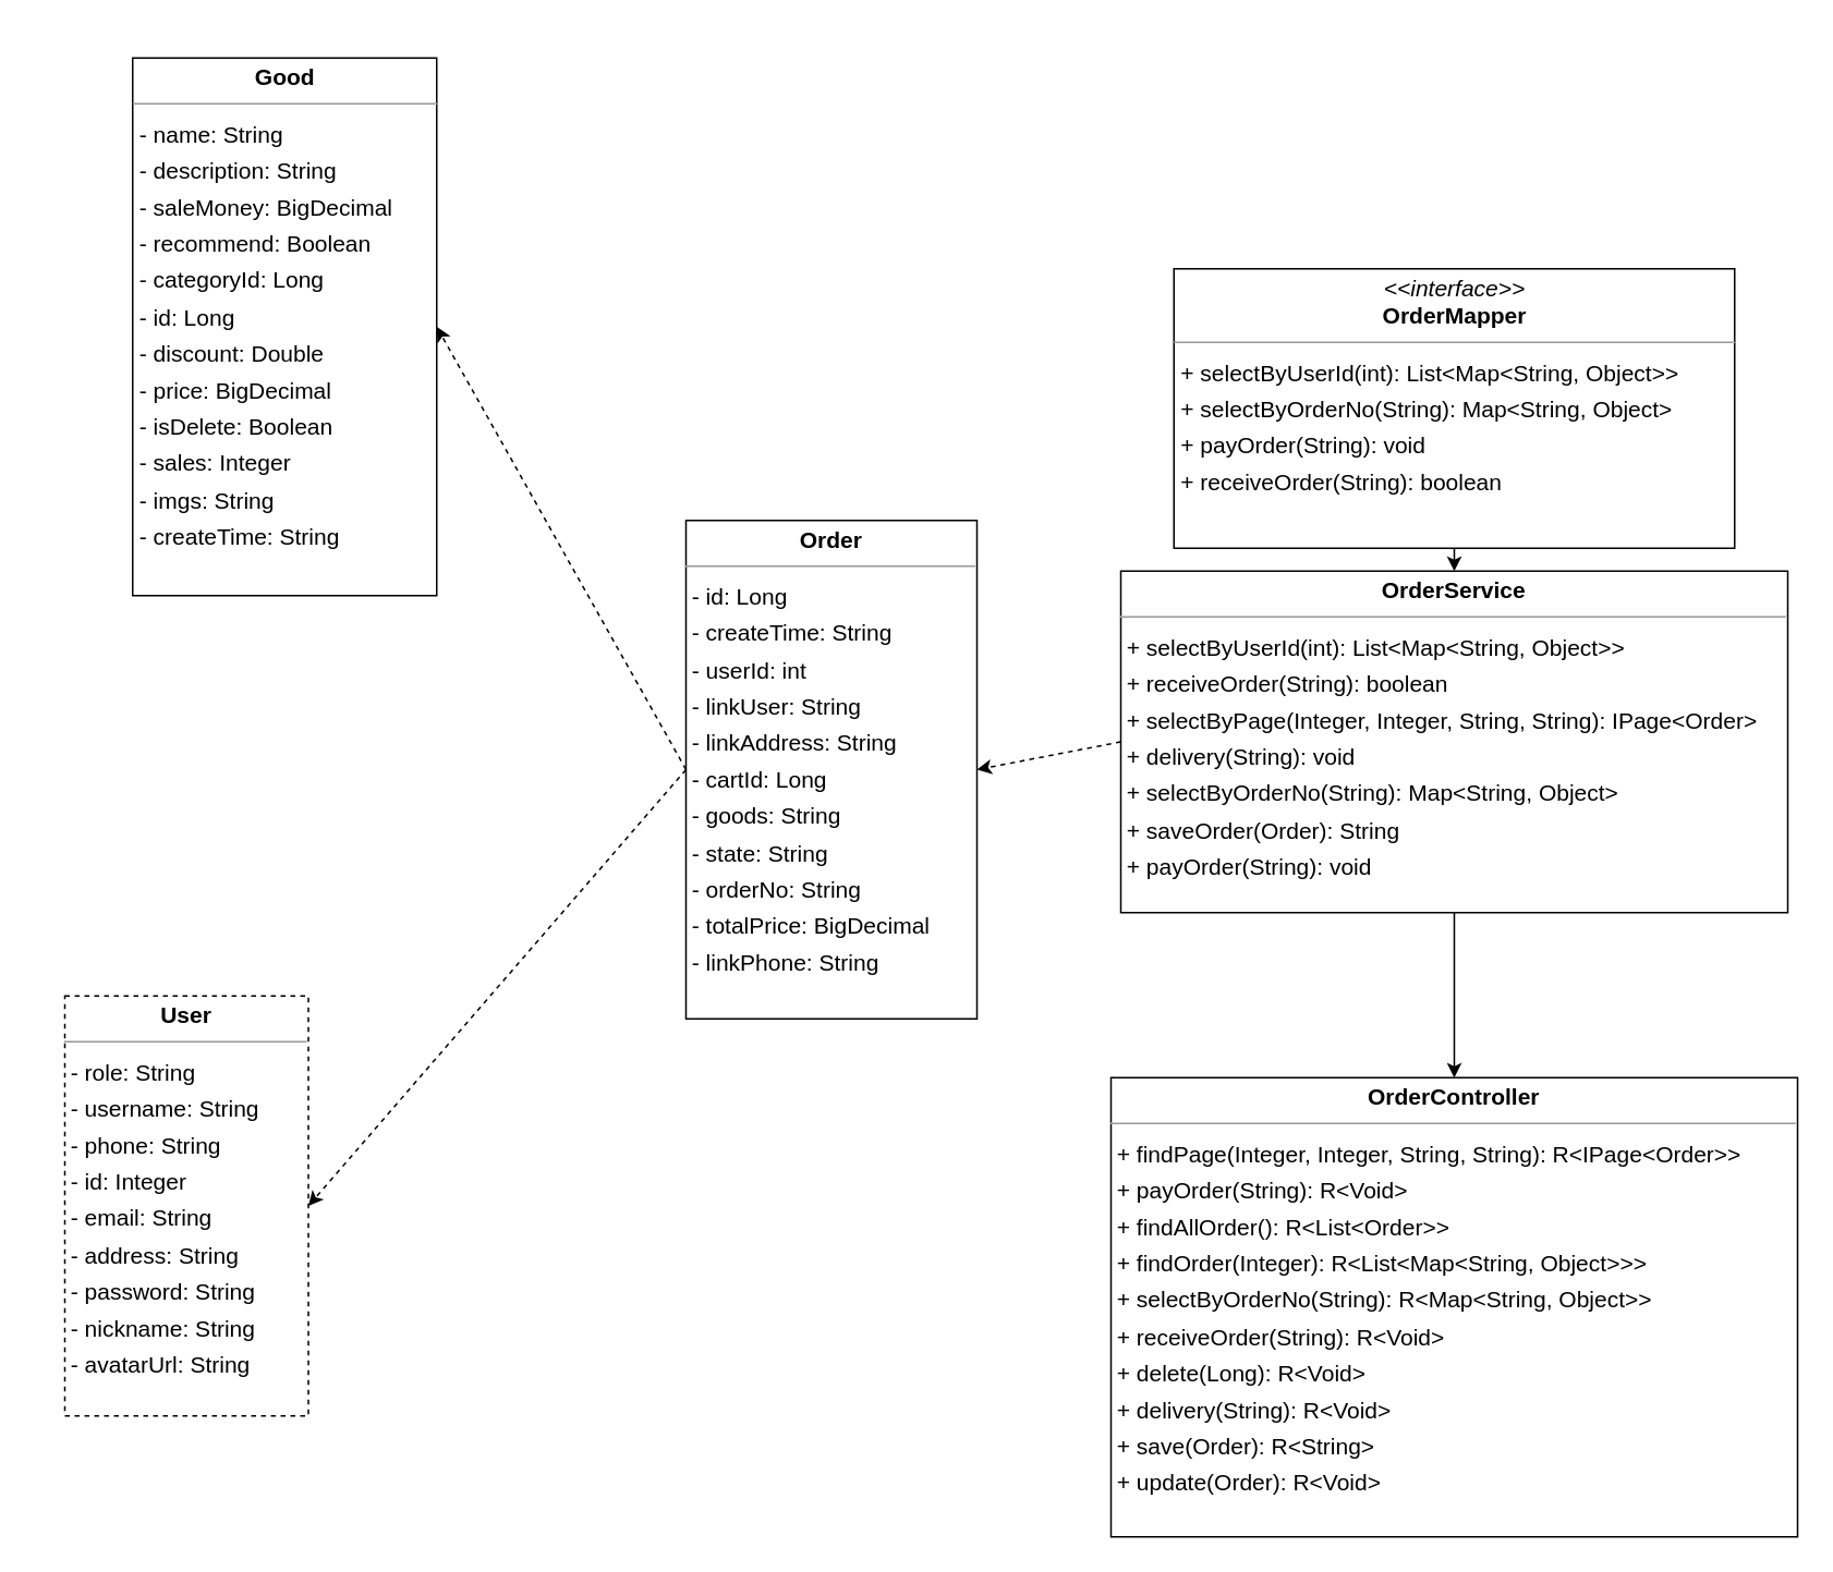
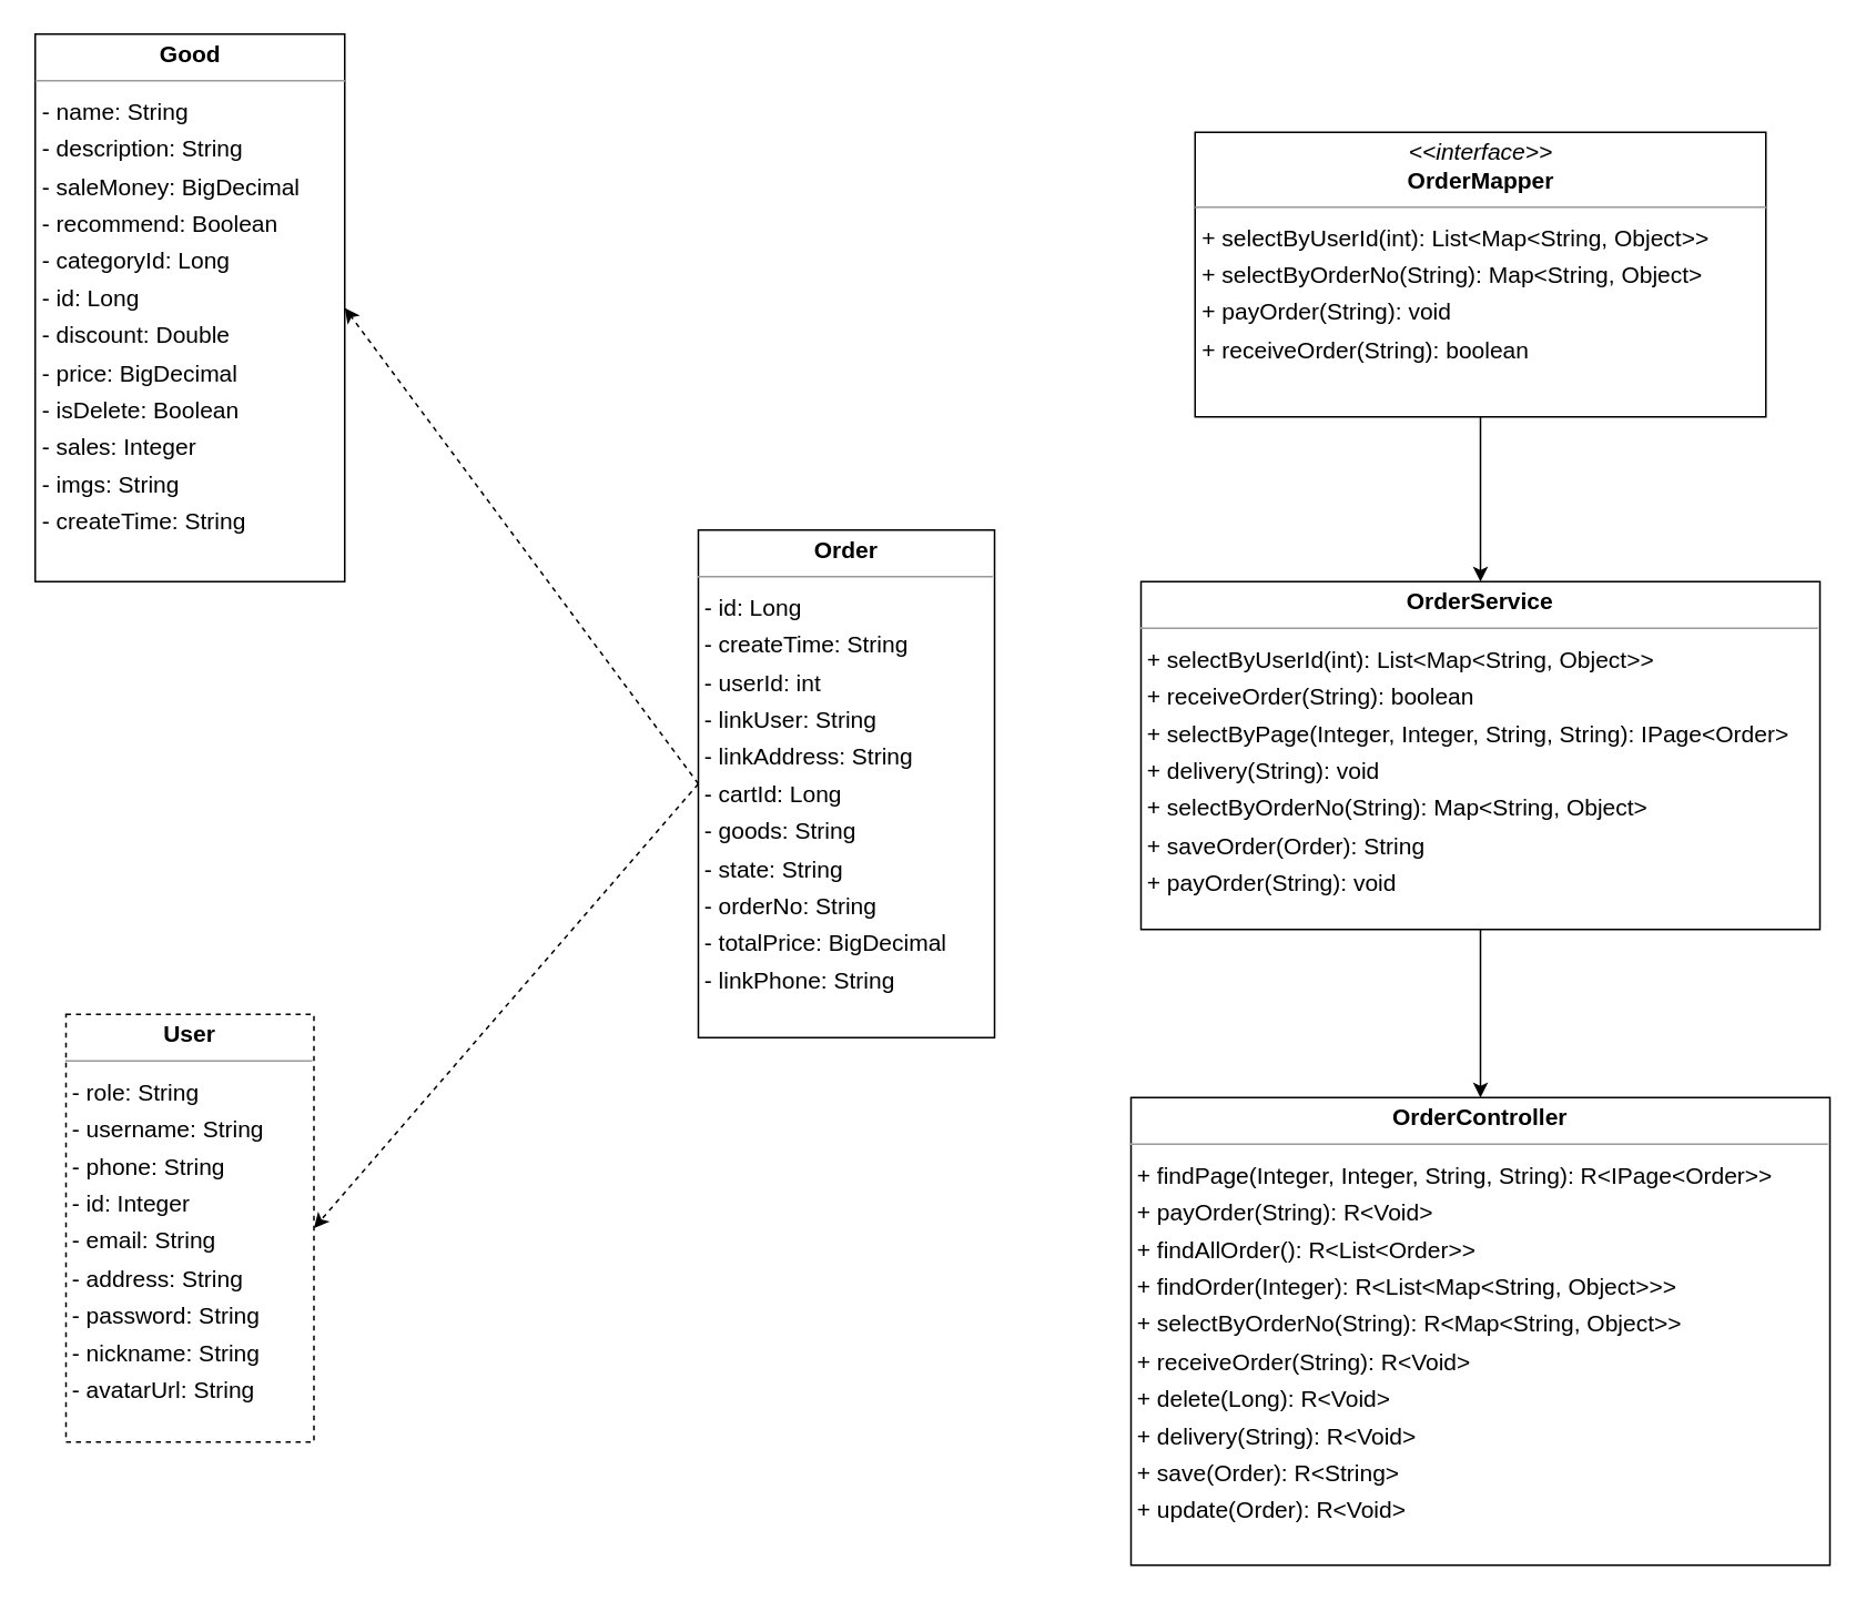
- <mxCell id="12" value="&lt;p style=&quot;margin:0px;margin-top:4px;text-align:center;&quot;&gt;&lt;b&gt;Good&lt;/b&gt;&lt;/p&gt;&lt;hr size=&quot;1&quot;/&gt;&lt;p style=&quot;margin:0 0 0 4px;line-height:1.6;&quot;&gt;- name: String&lt;br/&gt;- description: String&lt;br/&gt;- saleMoney: BigDecimal&lt;br/&gt;- recommend: Boolean&lt;br/&gt;- categoryId: Long&lt;br/&gt;- id: Long&lt;br/&gt;- discount: Double&lt;br/&gt;- price: BigDecimal&lt;br/&gt;- isDelete: Boolean&lt;br/&gt;- sales: Integer&lt;br/&gt;- imgs: String&lt;br/&gt;- createTime: String&lt;/p&gt;" style="verticalAlign=top;align=left;overflow=fill;fontSize=14;fontFamily=Helvetica;html=1;rounded=0;shadow=0;comic=0;labelBackgroundColor=none;strokeWidth=1;" vertex="1" parent="1"><mxGeometry x="80.5" y="35" width="186" height="329" as="geometry" /></mxCell>
+ <mxCell id="12" value="&lt;p style=&quot;margin:0px;margin-top:4px;text-align:center;&quot;&gt;&lt;b&gt;Good&lt;/b&gt;&lt;/p&gt;&lt;hr size=&quot;1&quot;/&gt;&lt;p style=&quot;margin:0 0 0 4px;line-height:1.6;&quot;&gt;- name: String&lt;br/&gt;- description: String&lt;br/&gt;- saleMoney: BigDecimal&lt;br/&gt;- recommend: Boolean&lt;br/&gt;- categoryId: Long&lt;br/&gt;- id: Long&lt;br/&gt;- discount: Double&lt;br/&gt;- price: BigDecimal&lt;br/&gt;- isDelete: Boolean&lt;br/&gt;- sales: Integer&lt;br/&gt;- imgs: String&lt;br/&gt;- createTime: String&lt;/p&gt;" style="verticalAlign=top;align=left;overflow=fill;fontSize=14;fontFamily=Helvetica;html=1;rounded=0;shadow=0;comic=0;labelBackgroundColor=none;strokeWidth=1;" vertex="1" parent="1"><mxGeometry x="20.5" y="20" width="186" height="329" as="geometry" /></mxCell>
- <mxCell id="3" value="&lt;p style=&quot;margin:0px;margin-top:4px;text-align:center;&quot;&gt;&lt;i&gt;&amp;lt;&amp;lt;interface&amp;gt;&amp;gt;&lt;/i&gt;&lt;br/&gt;&lt;b&gt;OrderMapper&lt;/b&gt;&lt;/p&gt;&lt;hr size=&quot;1&quot;/&gt;&lt;p style=&quot;margin:0 0 0 4px;line-height:1.6;&quot;&gt;+ selectByUserId(int): List&amp;lt;Map&amp;lt;String, Object&amp;gt;&amp;gt;&lt;br/&gt;+ selectByOrderNo(String): Map&amp;lt;String, Object&amp;gt;&lt;br/&gt;+ payOrder(String): void&lt;br/&gt;+ receiveOrder(String): boolean&lt;/p&gt;" style="verticalAlign=top;align=left;overflow=fill;fontSize=14;fontFamily=Helvetica;html=1;rounded=0;shadow=0;comic=0;labelBackgroundColor=none;strokeWidth=1;" parent="1" vertex="1"><mxGeometry x="717.5" y="164" width="343" height="171" as="geometry" /></mxCell>
+ <mxCell id="3" value="&lt;p style=&quot;margin:0px;margin-top:4px;text-align:center;&quot;&gt;&lt;i&gt;&amp;lt;&amp;lt;interface&amp;gt;&amp;gt;&lt;/i&gt;&lt;br/&gt;&lt;b&gt;OrderMapper&lt;/b&gt;&lt;/p&gt;&lt;hr size=&quot;1&quot;/&gt;&lt;p style=&quot;margin:0 0 0 4px;line-height:1.6;&quot;&gt;+ selectByUserId(int): List&amp;lt;Map&amp;lt;String, Object&amp;gt;&amp;gt;&lt;br/&gt;+ selectByOrderNo(String): Map&amp;lt;String, Object&amp;gt;&lt;br/&gt;+ payOrder(String): void&lt;br/&gt;+ receiveOrder(String): boolean&lt;/p&gt;" style="verticalAlign=top;align=left;overflow=fill;fontSize=14;fontFamily=Helvetica;html=1;rounded=0;shadow=0;comic=0;labelBackgroundColor=none;strokeWidth=1;" parent="1" vertex="1"><mxGeometry x="717.5" y="79" width="343" height="171" as="geometry" /></mxCell>
- <mxCell id="8" style="rounded=0;orthogonalLoop=1;jettySize=auto;html=1;exitX=0;exitY=0.5;exitDx=0;exitDy=0;entryX=1;entryY=0.5;entryDx=0;entryDy=0;dashed=1;" edge="1" parent="1" source="10" target="6"><mxGeometry relative="1" as="geometry" /></mxCell>
